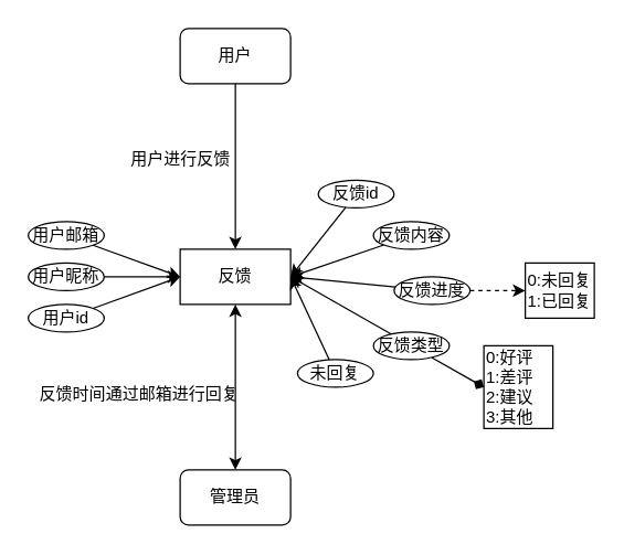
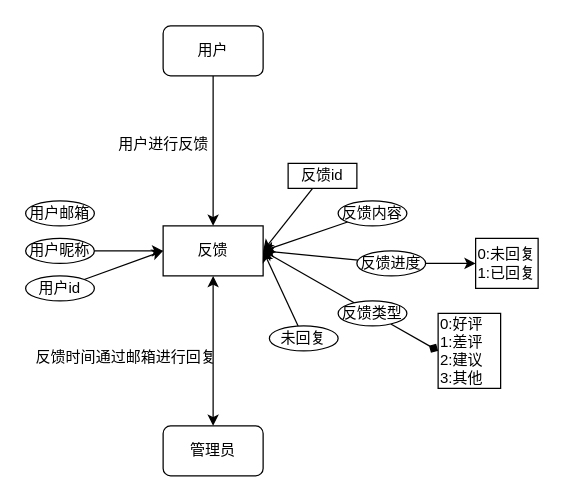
- <mxCell id="19" value="反馈id" style="ellipse;whiteSpace=wrap;html=1;" vertex="1" parent="1"><mxGeometry x="230" y="130" width="55" height="20" as="geometry" /></mxCell>
+ <mxCell id="19" value="反馈id" style="whiteSpace=wrap;html=1;rounded=0;" vertex="1" parent="1"><mxGeometry x="230" y="130" width="55" height="20" as="geometry" /></mxCell>
- <mxCell id="23" style="edgeStyle=none;html=1;entryX=0;entryY=0.5;entryDx=0;entryDy=0;" edge="1" parent="1" source="24" target="2"><mxGeometry relative="1" as="geometry" /></mxCell>
- <mxCell id="17" value="" style="edgeStyle=none;html=1;dashed=1;" edge="1" parent="1" source="18" target="27"><mxGeometry relative="1" as="geometry"><Array as="points" /></mxGeometry></mxCell>
+ <mxCell id="17" value="" style="edgeStyle=none;html=1;" edge="1" parent="1" source="18" target="27"><mxGeometry relative="1" as="geometry"><Array as="points" /></mxGeometry></mxCell>
